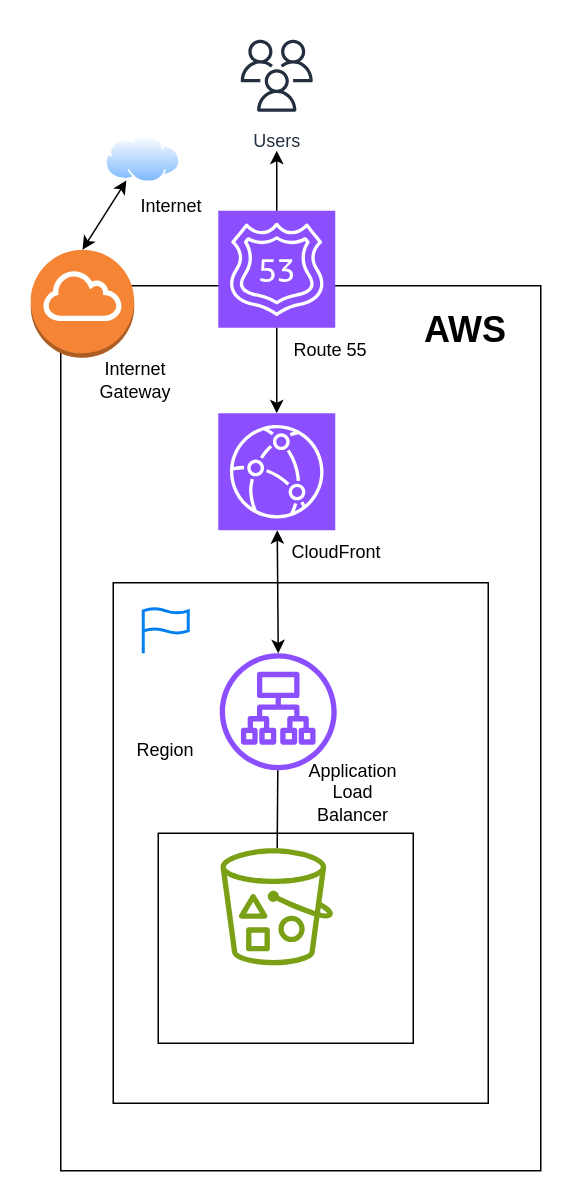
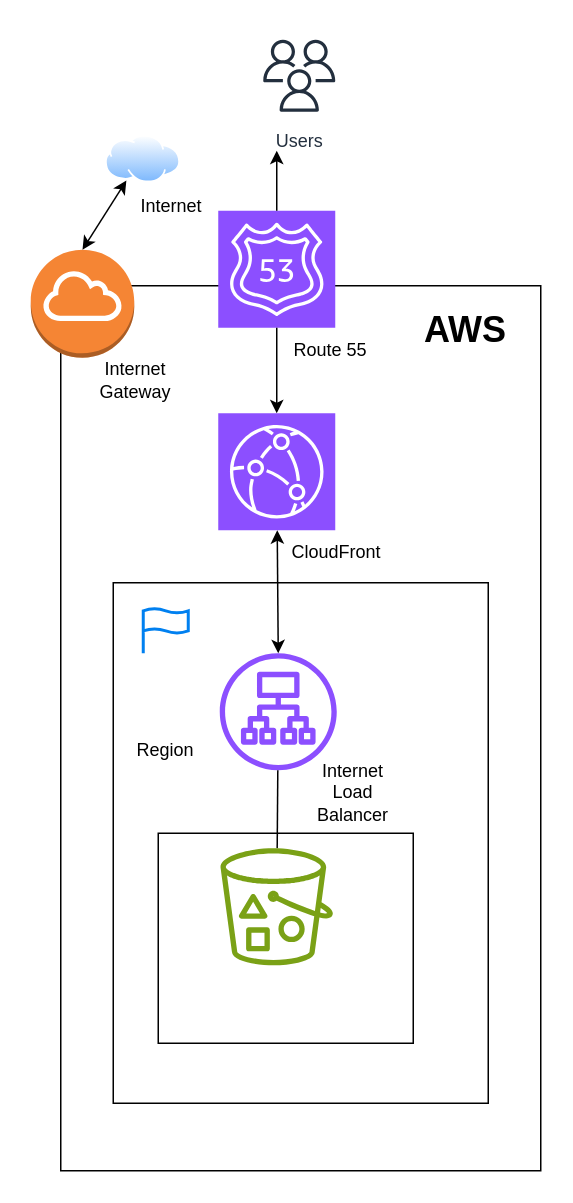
- <mxCell id="23" value="Users" style="sketch=0;outlineConnect=0;fontColor=#232F3E;gradientColor=none;strokeColor=#232F3E;fillColor=#ffffff;dashed=0;verticalLabelPosition=bottom;verticalAlign=top;align=center;html=1;fontSize=12;fontStyle=0;aspect=fixed;shape=mxgraph.aws4.resourceIcon;resIcon=mxgraph.aws4.users;" vertex="1" parent="1"><mxGeometry x="154" y="20" width="60" height="60" as="geometry" /></mxCell>
+ <mxCell id="23" value="Users" style="sketch=0;outlineConnect=0;fontColor=#232F3E;gradientColor=none;strokeColor=#232F3E;fillColor=#ffffff;dashed=0;verticalLabelPosition=bottom;verticalAlign=top;align=center;html=1;fontSize=12;fontStyle=0;aspect=fixed;shape=mxgraph.aws4.resourceIcon;resIcon=mxgraph.aws4.users;" vertex="1" parent="1"><mxGeometry x="154" y="20" width="90" height="60" as="geometry" /></mxCell>
- <mxCell id="12" value="Application Load Balancer" style="text;html=1;strokeColor=none;fillColor=none;align=center;verticalAlign=middle;whiteSpace=wrap;rounded=0;" vertex="1" parent="1"><mxGeometry x="205" y="513" width="60" height="30" as="geometry" /></mxCell>
+ <mxCell id="12" value="Internet Load Balancer" style="text;html=1;strokeColor=none;fillColor=none;align=center;verticalAlign=middle;whiteSpace=wrap;rounded=0;" vertex="1" parent="1"><mxGeometry x="205" y="513" width="60" height="30" as="geometry" /></mxCell>
